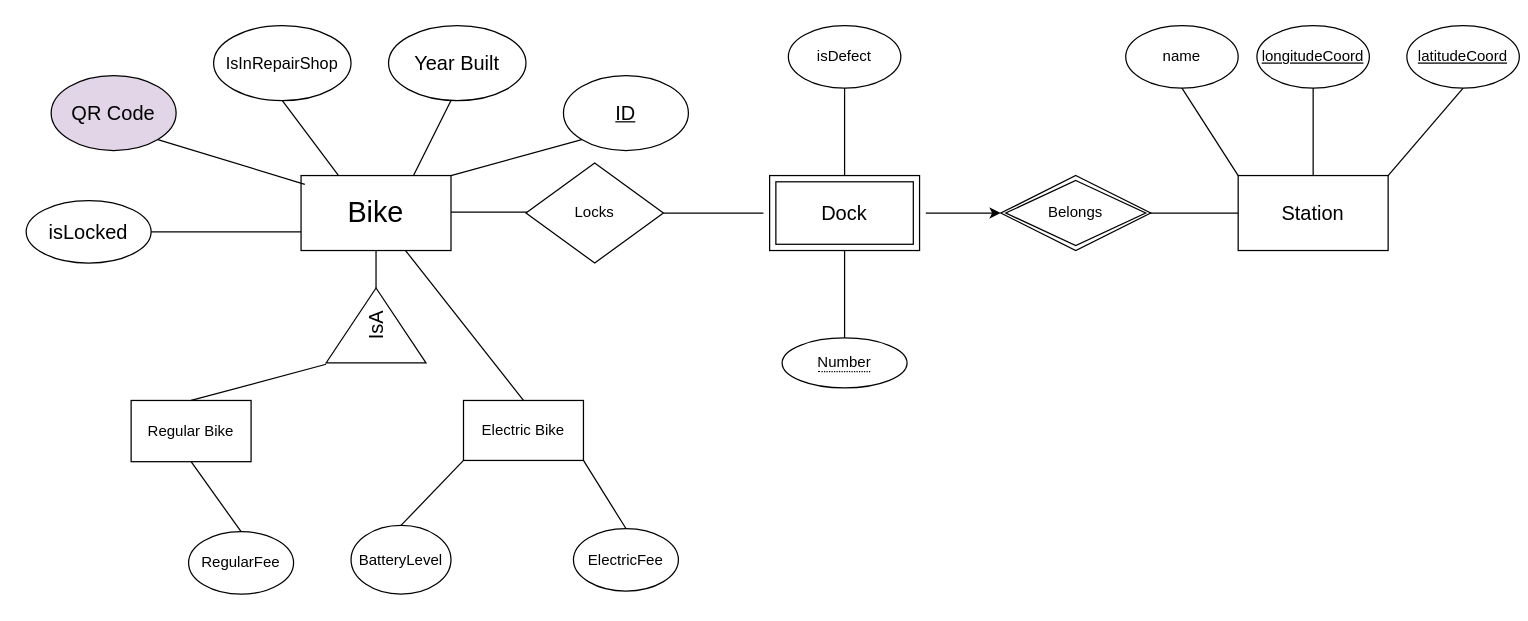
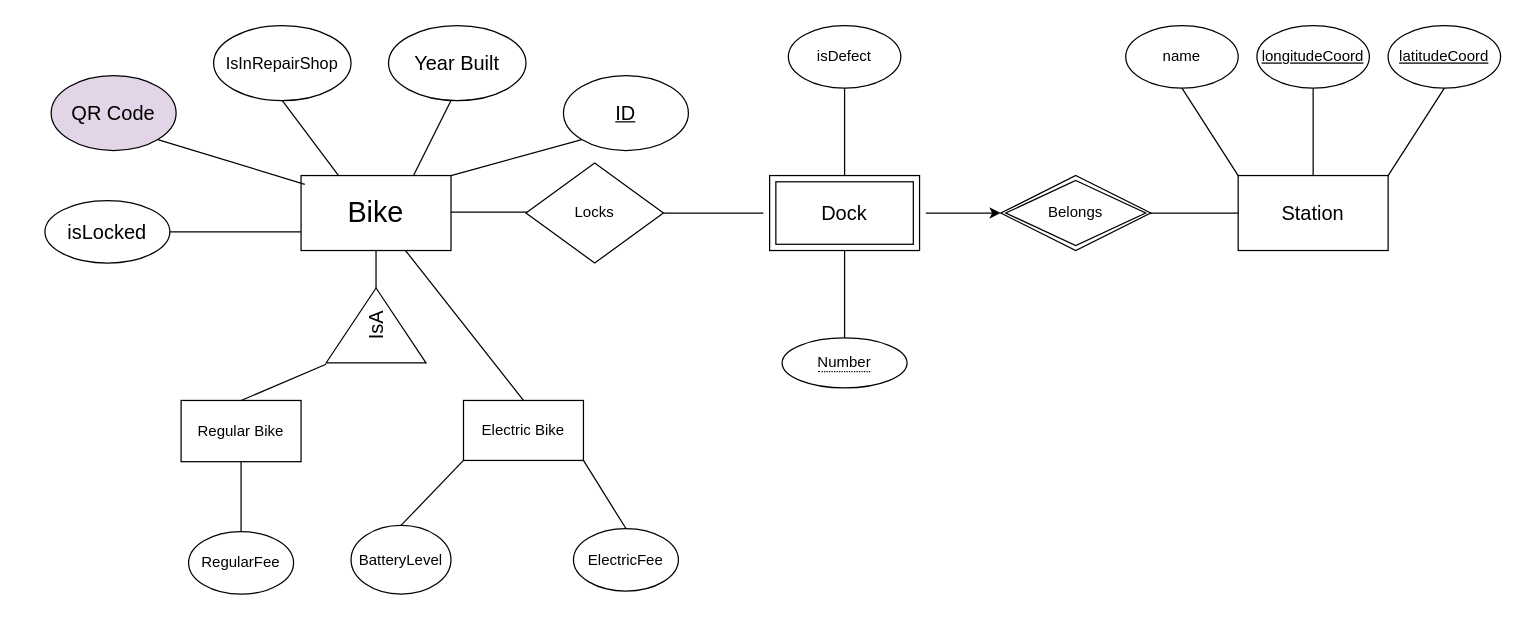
- <mxCell id="29" value="&lt;u&gt;latitudeCoord&lt;/u&gt;" style="ellipse;whiteSpace=wrap;html=1;" vertex="1" parent="1"><mxGeometry x="1125" y="20" width="90" height="50" as="geometry" /></mxCell>
+ <mxCell id="29" value="&lt;u&gt;latitudeCoord&lt;/u&gt;" style="ellipse;whiteSpace=wrap;html=1;" vertex="1" parent="1"><mxGeometry x="1110" y="20" width="90" height="50" as="geometry" /></mxCell>
- <mxCell id="39" value="&lt;font style=&quot;font-size: 16px;&quot;&gt;isLocked&lt;/font&gt;" style="ellipse;whiteSpace=wrap;html=1;" vertex="1" parent="1"><mxGeometry x="20" y="160" width="100" height="50" as="geometry" /></mxCell>
+ <mxCell id="39" value="&lt;font style=&quot;font-size: 16px;&quot;&gt;isLocked&lt;/font&gt;" style="ellipse;whiteSpace=wrap;html=1;" vertex="1" parent="1"><mxGeometry x="35" y="160" width="100" height="50" as="geometry" /></mxCell>
- <mxCell id="13" value="Regular Bike" style="rounded=0;whiteSpace=wrap;html=1;" parent="1" vertex="1"><mxGeometry x="104" y="320" width="96" height="49" as="geometry" /></mxCell>
+ <mxCell id="13" value="Regular Bike" style="rounded=0;whiteSpace=wrap;html=1;" parent="1" vertex="1"><mxGeometry x="144" y="320" width="96" height="49" as="geometry" /></mxCell>
